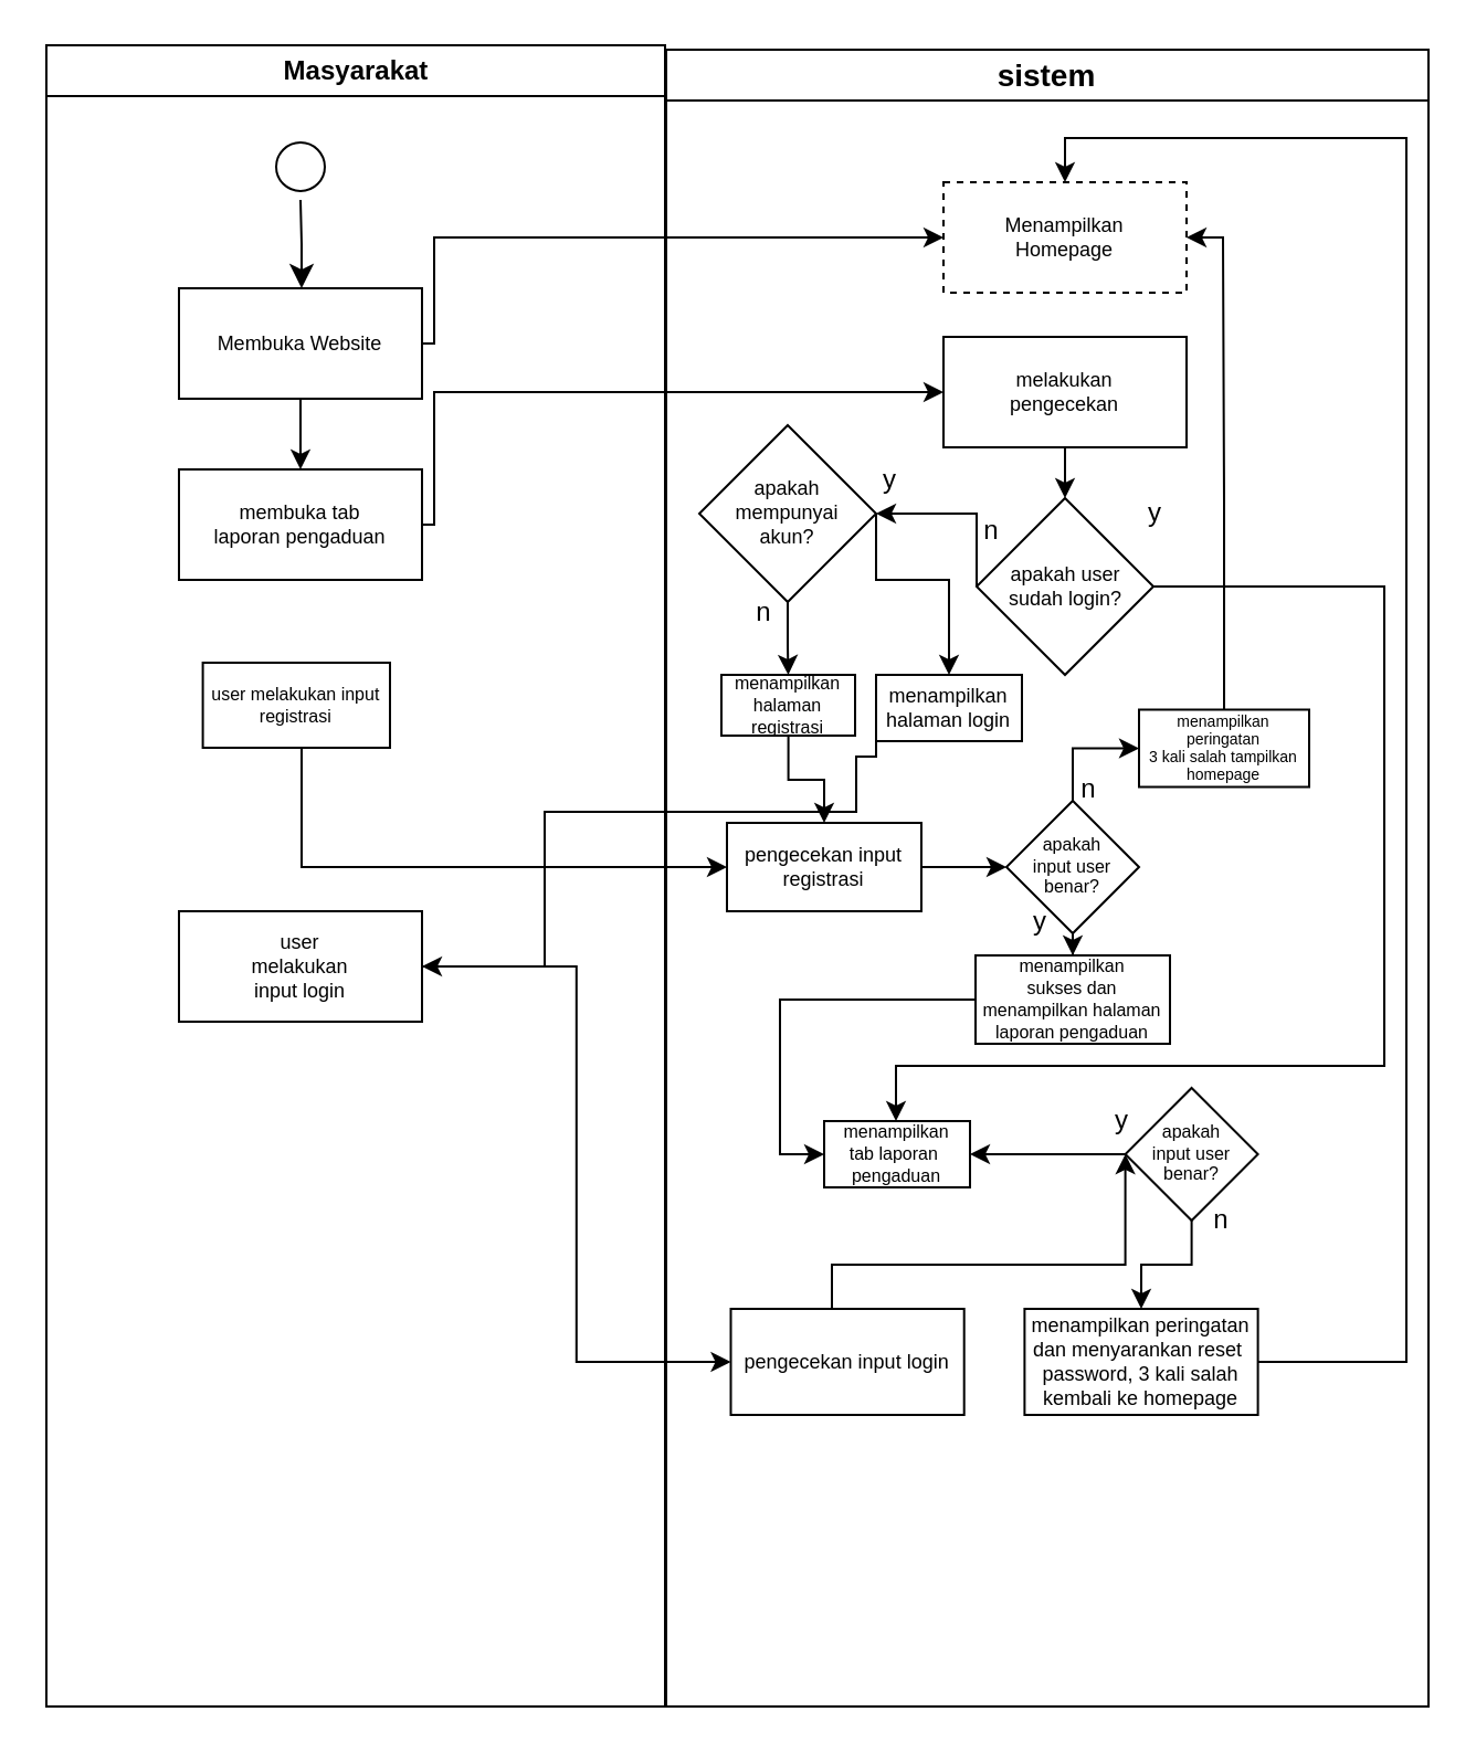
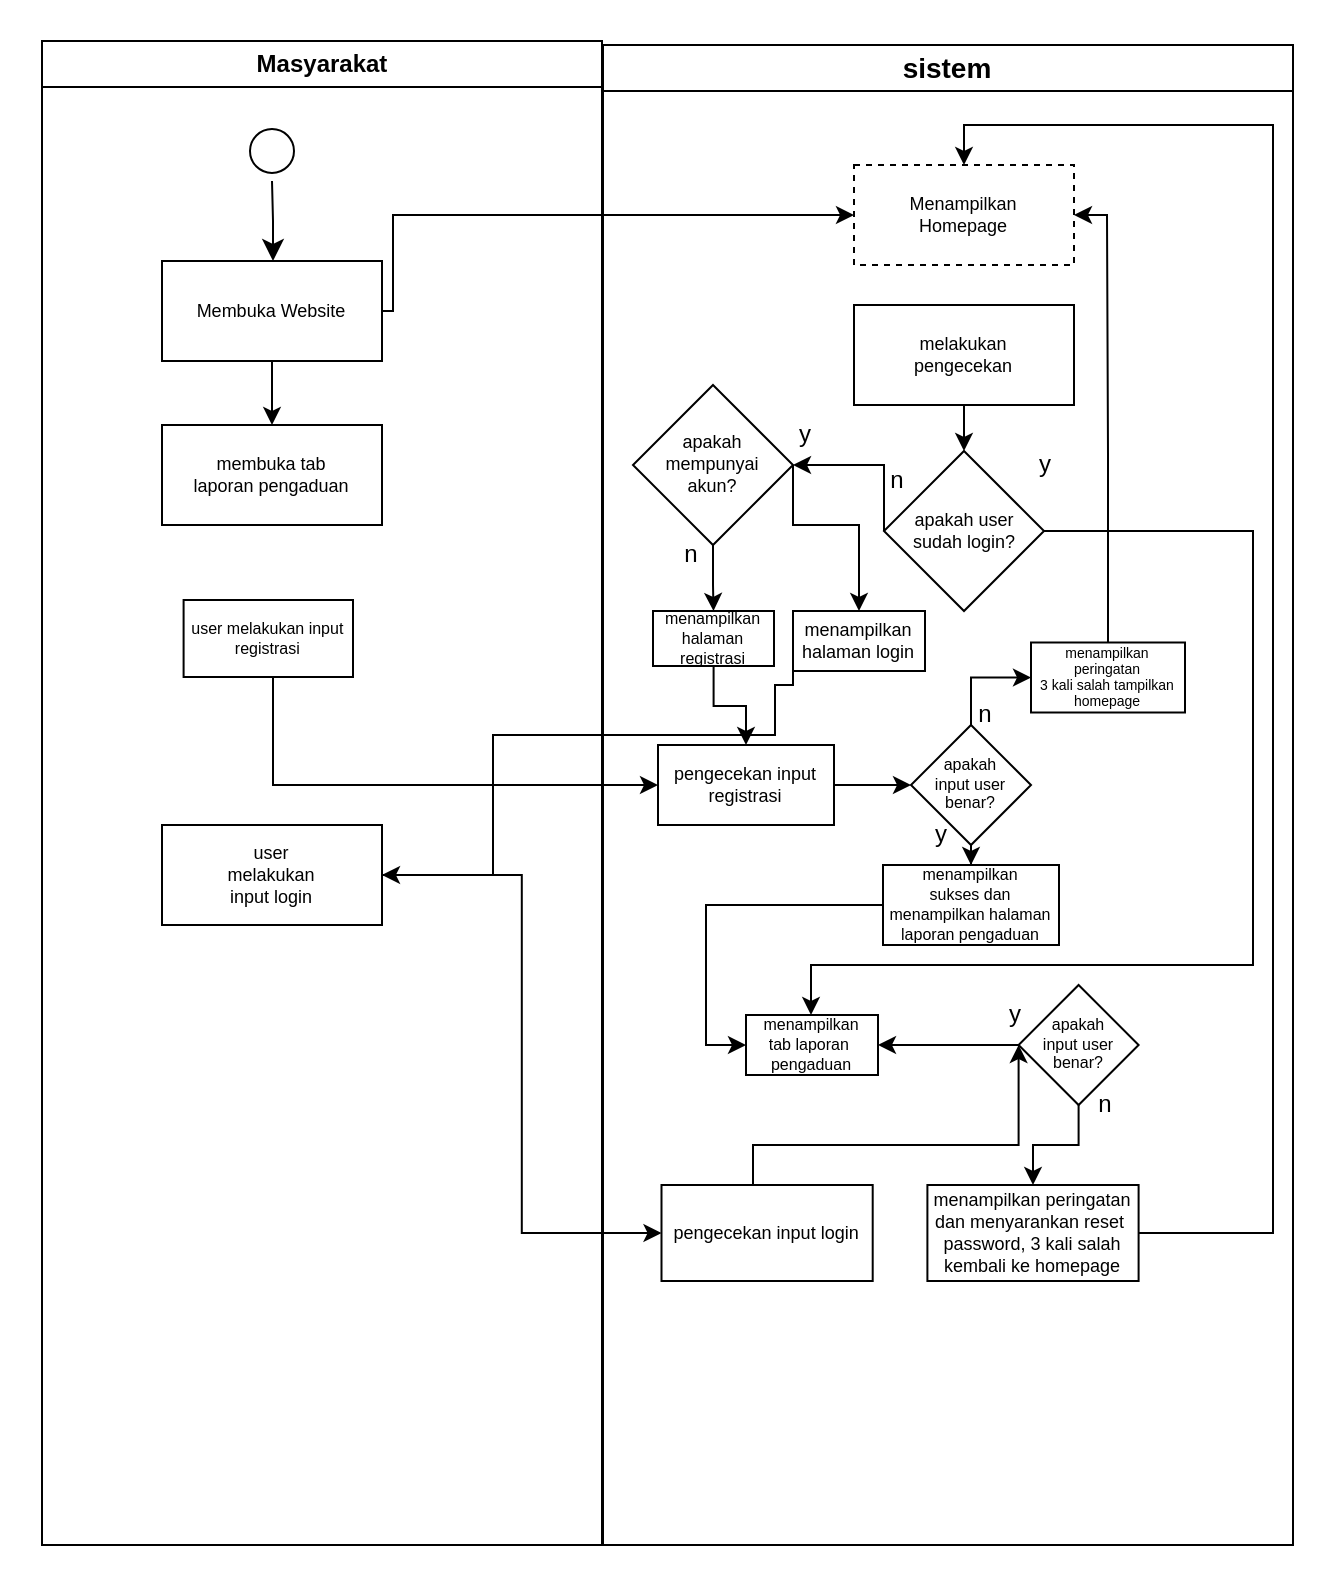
- <mxCell id="52" style="edgeStyle=orthogonalEdgeStyle;rounded=0;orthogonalLoop=1;jettySize=auto;html=1;entryX=0;entryY=0.5;entryDx=0;entryDy=0;" edge="1" parent="1" source="8" target="16"><mxGeometry relative="1" as="geometry"><Array as="points"><mxPoint x="196" y="237" /><mxPoint x="196" y="177" /></Array></mxGeometry></mxCell>
